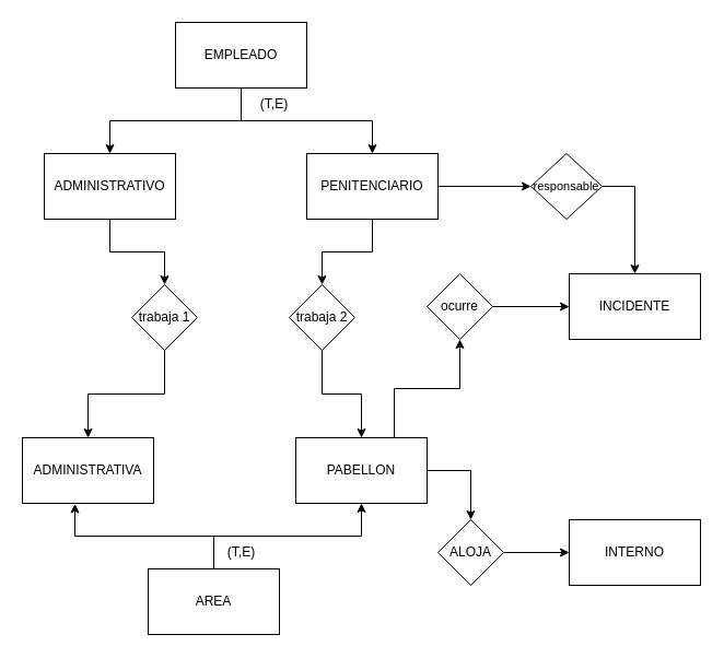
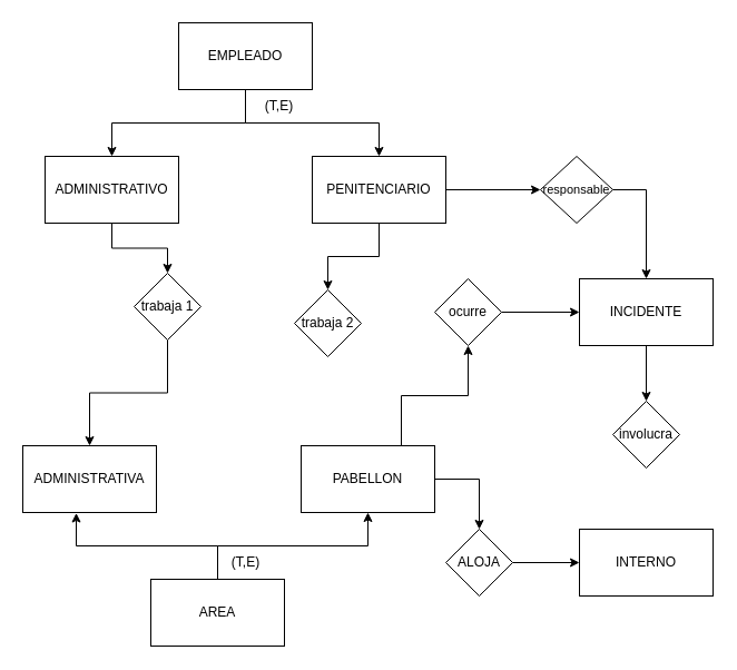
- <mxCell id="20" value="trabaja 1" style="rhombus;whiteSpace=wrap;html=1;" vertex="1" parent="1"><mxGeometry x="120" y="260" width="60" height="60" as="geometry" /></mxCell>
+ <mxCell id="20" value="trabaja 1" style="rhombus;whiteSpace=wrap;html=1;" vertex="1" parent="1"><mxGeometry x="120" y="245" width="60" height="60" as="geometry" /></mxCell>
+ <mxCell id="26" value="" style="edgeStyle=orthogonalEdgeStyle;rounded=0;orthogonalLoop=1;jettySize=auto;html=1;" edge="1" parent="1" source="27" target="30"><mxGeometry relative="1" as="geometry" /></mxCell>
- <mxCell id="21" value="" style="edgeStyle=orthogonalEdgeStyle;rounded=0;orthogonalLoop=1;jettySize=auto;html=1;" edge="1" parent="1" source="22" target="16"><mxGeometry relative="1" as="geometry" /></mxCell>
+ <mxCell id="30" value="involucra" style="rhombus;whiteSpace=wrap;html=1;" vertex="1" parent="1"><mxGeometry x="550" y="360" width="60" height="60" as="geometry" /></mxCell>
